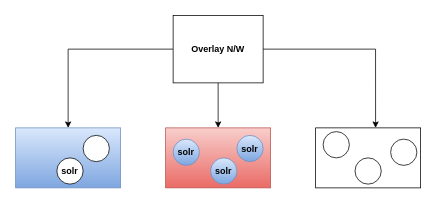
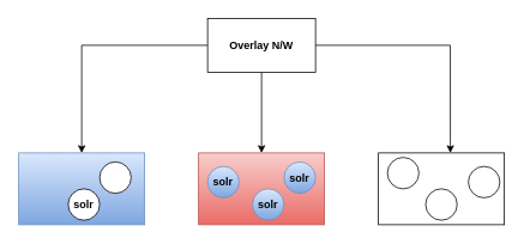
- <mxCell id="15" value="&lt;b&gt;Overlay N/W&lt;/b&gt;" style="rounded=0;whiteSpace=wrap;html=1;" parent="1" vertex="1"><mxGeometry x="230" y="20" width="120" height="90" as="geometry" /></mxCell>
+ <mxCell id="15" value="&lt;b&gt;Overlay N/W&lt;/b&gt;" style="rounded=0;whiteSpace=wrap;html=1;" parent="1" vertex="1"><mxGeometry x="230" y="20" width="120" height="60" as="geometry" /></mxCell>
